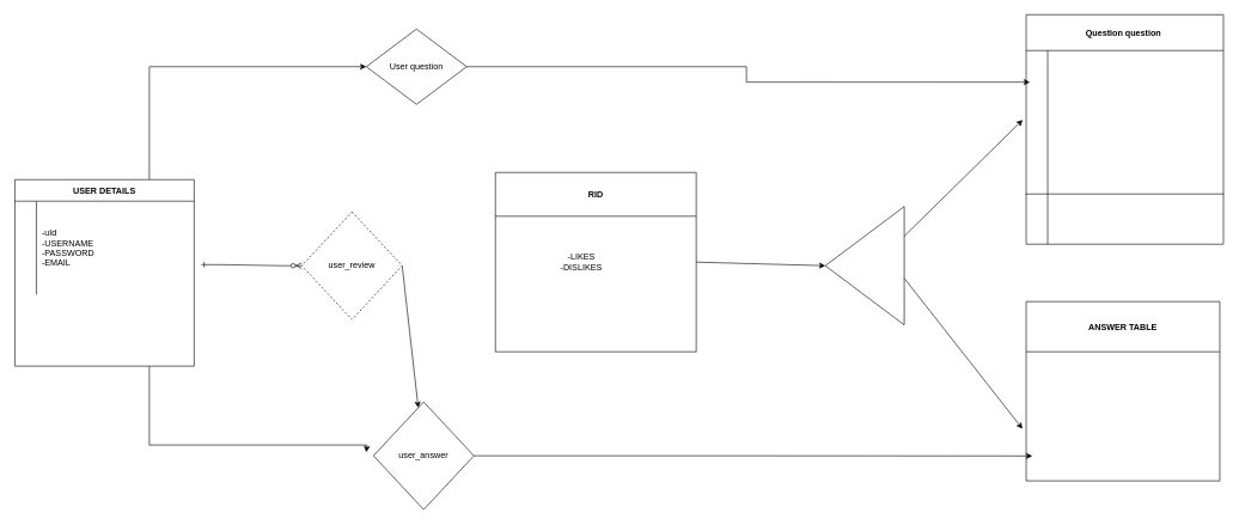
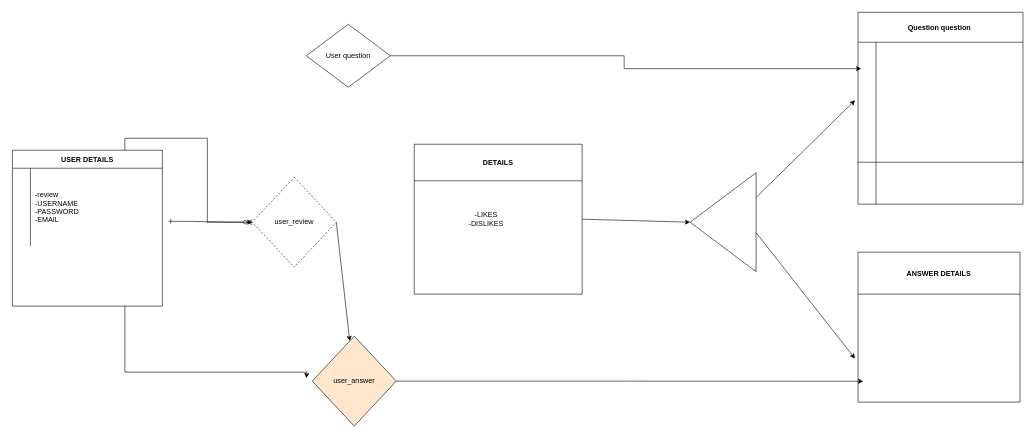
- <mxCell id="3" style="edgeStyle=orthogonalEdgeStyle;rounded=0;orthogonalLoop=1;jettySize=auto;html=1;exitX=0.75;exitY=0;exitDx=0;exitDy=0;entryX=0;entryY=0.5;entryDx=0;entryDy=0;" edge="1" parent="1" source="5" target="34"><mxGeometry relative="1" as="geometry" /></mxCell>
+ <mxCell id="3" style="edgeStyle=orthogonalEdgeStyle;rounded=0;orthogonalLoop=1;jettySize=auto;html=1;exitX=0.75;exitY=0;exitDx=0;exitDy=0;" edge="1" parent="1" source="5" target="13"><mxGeometry relative="1" as="geometry" /></mxCell>
- <mxCell id="16" value="RID" style="shape=table;startSize=61;container=1;collapsible=1;childLayout=tableLayout;fixedRows=1;rowLines=0;fontStyle=1;align=center;resizeLast=1;" parent="1" vertex="1"><mxGeometry x="690" y="240" width="280" height="250" as="geometry" /></mxCell>
+ <mxCell id="16" value="DETAILS" style="shape=table;startSize=61;container=1;collapsible=1;childLayout=tableLayout;fixedRows=1;rowLines=0;fontStyle=1;align=center;resizeLast=1;" parent="1" vertex="1"><mxGeometry x="690" y="240" width="280" height="250" as="geometry" /></mxCell>
- <mxCell id="8" value="-uId&#10;-USERNAME&#10;-PASSWORD&#10;-EMAIL" style="shape=partialRectangle;overflow=hidden;connectable=0;fillColor=none;top=0;left=0;bottom=0;right=0;align=left;spacingLeft=6;" parent="6" vertex="1"><mxGeometry x="30" width="220" height="130" as="geometry"><mxRectangle width="220" height="130" as="alternateBounds" /></mxGeometry></mxCell>
+ <mxCell id="8" value="-review&#10;-USERNAME&#10;-PASSWORD&#10;-EMAIL" style="shape=partialRectangle;overflow=hidden;connectable=0;fillColor=none;top=0;left=0;bottom=0;right=0;align=left;spacingLeft=6;" parent="6" vertex="1"><mxGeometry x="30" width="220" height="130" as="geometry"><mxRectangle width="220" height="130" as="alternateBounds" /></mxGeometry></mxCell>
- <mxCell id="9" value="ANSWER TABLE" style="shape=table;startSize=70;container=1;collapsible=1;childLayout=tableLayout;fixedRows=1;rowLines=0;fontStyle=1;align=center;resizeLast=1;" parent="1" vertex="1"><mxGeometry x="1430" y="420" width="270" height="250" as="geometry" /></mxCell>
+ <mxCell id="9" value="ANSWER DETAILS" style="shape=table;startSize=70;container=1;collapsible=1;childLayout=tableLayout;fixedRows=1;rowLines=0;fontStyle=1;align=center;resizeLast=1;" parent="1" vertex="1"><mxGeometry x="1430" y="420" width="270" height="250" as="geometry" /></mxCell>
- <mxCell id="35" value="user_answer" style="rhombus;whiteSpace=wrap;html=1;" vertex="1" parent="1"><mxGeometry x="520" y="560" width="140" height="150" as="geometry" /></mxCell>
+ <mxCell id="35" value="user_answer" style="rhombus;whiteSpace=wrap;html=1;fillColor=#ffe6cc;" vertex="1" parent="1"><mxGeometry x="520" y="560" width="140" height="150" as="geometry" /></mxCell>
